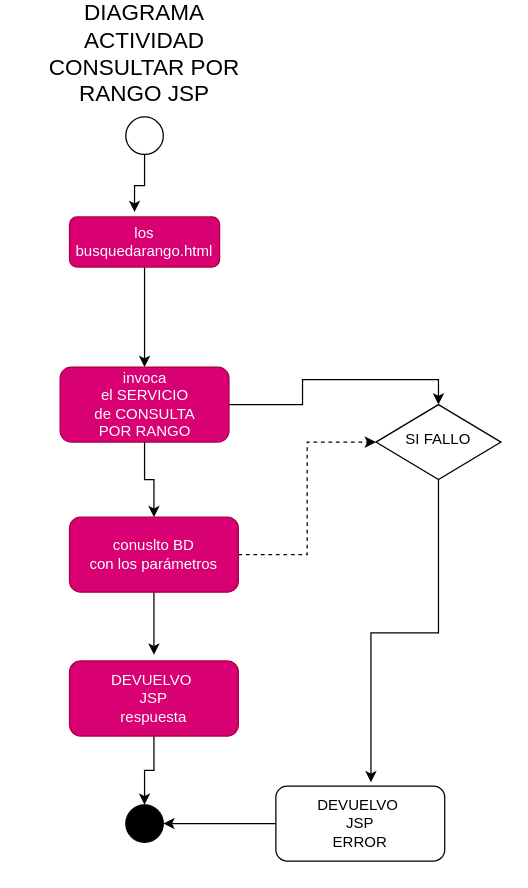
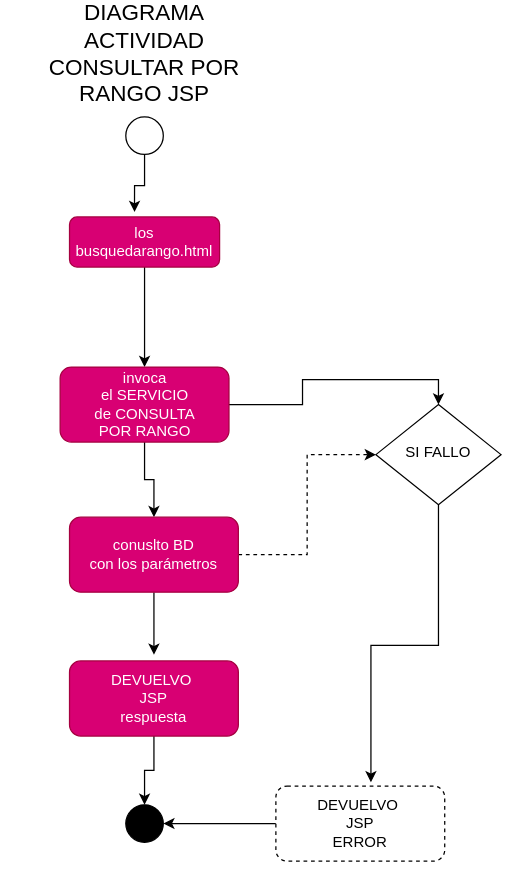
- <mxCell id="17" value="SI FALLO" style="rhombus;whiteSpace=wrap;html=1;shadow=0;fontFamily=Helvetica;fontSize=12;align=center;strokeWidth=1;spacing=6;spacingTop=-4;" vertex="1" parent="1"><mxGeometry x="300" y="310" width="100" height="60" as="geometry" /></mxCell>
+ <mxCell id="17" value="SI FALLO" style="rhombus;whiteSpace=wrap;html=1;shadow=0;fontFamily=Helvetica;fontSize=12;align=center;strokeWidth=1;spacing=6;spacingTop=-4;" vertex="1" parent="1"><mxGeometry x="300" y="310" width="100" height="80" as="geometry" /></mxCell>
- <mxCell id="19" value="DEVUELVO&amp;nbsp;&lt;br&gt;JSP&lt;br&gt;ERROR" style="rounded=1;whiteSpace=wrap;html=1;fontSize=12;glass=0;strokeWidth=1;shadow=0;" vertex="1" parent="1"><mxGeometry x="220" y="615" width="135" height="60" as="geometry" /></mxCell>
+ <mxCell id="19" value="DEVUELVO&amp;nbsp;&lt;br&gt;JSP&lt;br&gt;ERROR" style="rounded=1;whiteSpace=wrap;html=1;fontSize=12;glass=0;strokeWidth=1;shadow=0;dashed=1;" vertex="1" parent="1"><mxGeometry x="220" y="615" width="135" height="60" as="geometry" /></mxCell>
